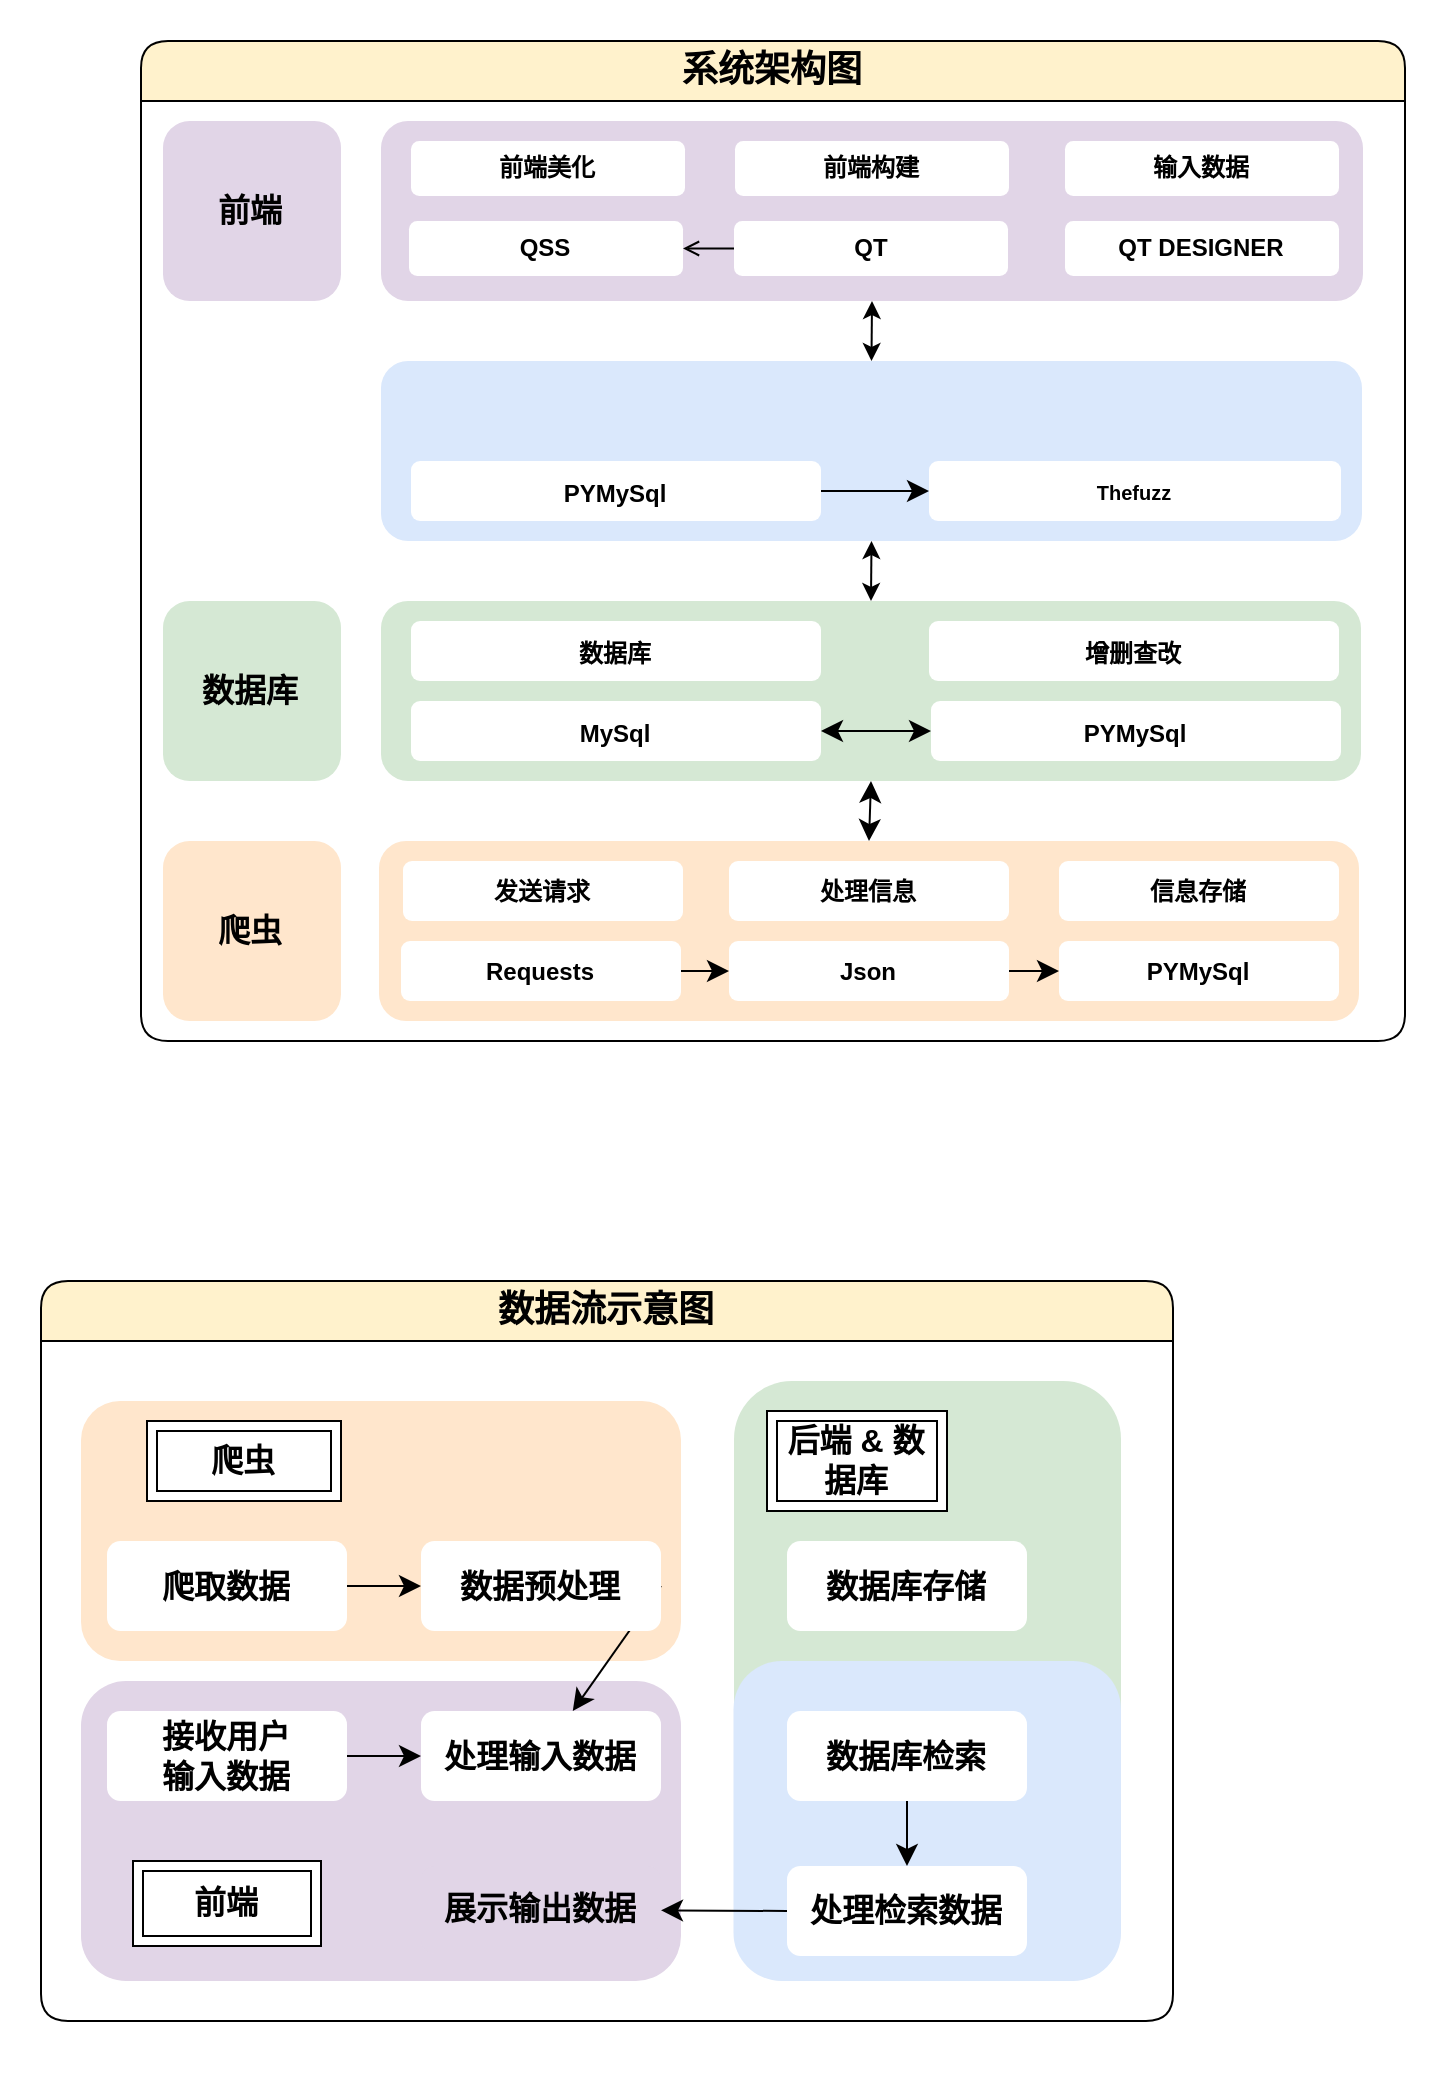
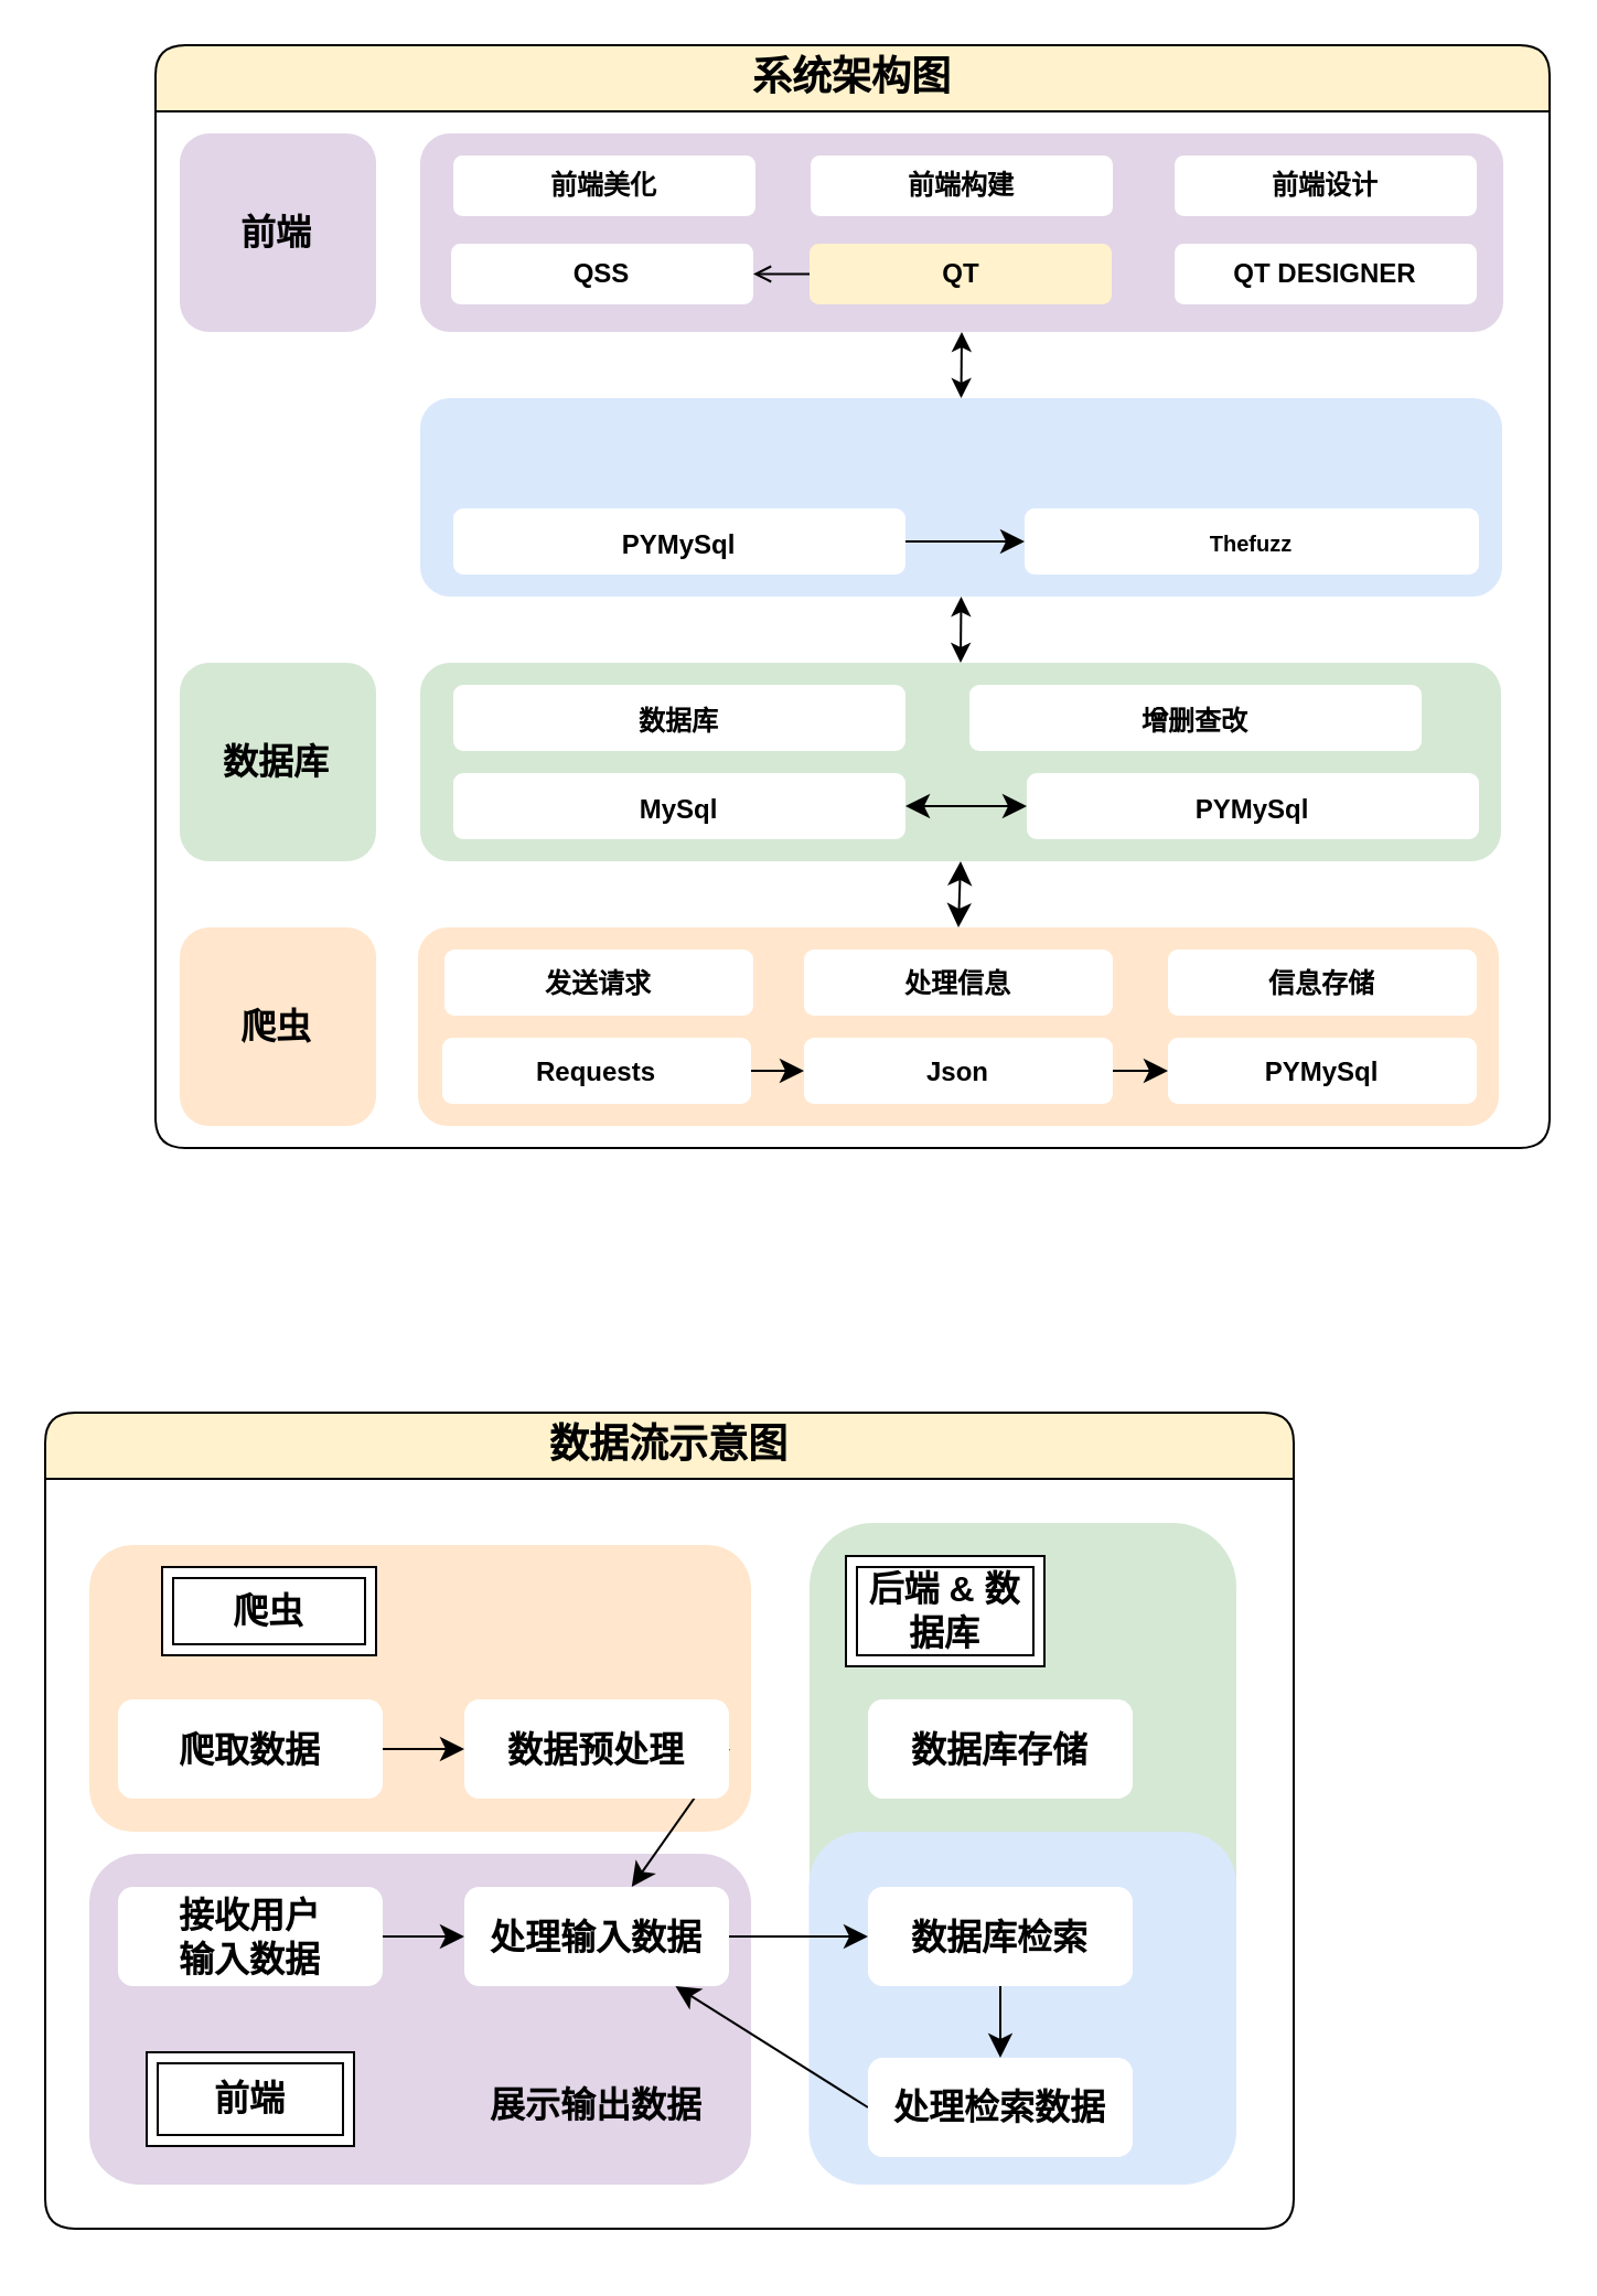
- <mxCell id="47" value="&lt;b&gt;输入数据&lt;br&gt;&lt;/b&gt;" style="rounded=1;whiteSpace=wrap;html=1;strokeColor=none;" parent="26" vertex="1"><mxGeometry x="462" y="50" width="137" height="27.5" as="geometry" /></mxCell>
+ <mxCell id="47" value="&lt;b&gt;前端设计&lt;br&gt;&lt;/b&gt;" style="rounded=1;whiteSpace=wrap;html=1;strokeColor=none;" parent="26" vertex="1"><mxGeometry x="462" y="50" width="137" height="27.5" as="geometry" /></mxCell>
- <mxCell id="40" value="&lt;b&gt;&lt;font style=&quot;font-size: 12px;&quot;&gt;QT&lt;/font&gt;&lt;/b&gt;" style="rounded=1;whiteSpace=wrap;html=1;strokeColor=none;" parent="26" vertex="1"><mxGeometry x="296.5" y="90" width="137" height="27.5" as="geometry" /></mxCell>
+ <mxCell id="40" value="&lt;b&gt;&lt;font style=&quot;font-size: 12px;&quot;&gt;QT&lt;/font&gt;&lt;/b&gt;" style="rounded=1;whiteSpace=wrap;html=1;strokeColor=none;fillColor=#fff2cc;" parent="26" vertex="1"><mxGeometry x="296.5" y="90" width="137" height="27.5" as="geometry" /></mxCell>
- <mxCell id="52" value="&lt;span style=&quot;font-size: 12px;&quot;&gt;&lt;b&gt;增删查改&lt;/b&gt;&lt;/span&gt;" style="rounded=1;whiteSpace=wrap;html=1;fontSize=16;fillColor=default;strokeColor=none;" parent="26" vertex="1"><mxGeometry x="394" y="290" width="205" height="30" as="geometry" /></mxCell>
+ <mxCell id="52" value="&lt;span style=&quot;font-size: 12px;&quot;&gt;&lt;b&gt;增删查改&lt;/b&gt;&lt;/span&gt;" style="rounded=1;whiteSpace=wrap;html=1;fontSize=16;fillColor=default;strokeColor=none;" parent="26" vertex="1"><mxGeometry x="369" y="290" width="205" height="30" as="geometry" /></mxCell>
+ <mxCell id="15" style="edgeStyle=none;curved=1;rounded=0;orthogonalLoop=1;jettySize=auto;html=1;exitX=1;exitY=0.5;exitDx=0;exitDy=0;fontSize=12;startSize=8;endSize=8;fontStyle=1" parent="2" source="16" target="18" edge="1"><mxGeometry relative="1" as="geometry" /></mxCell>
- <mxCell id="19" style="edgeStyle=none;curved=1;rounded=0;orthogonalLoop=1;jettySize=auto;html=1;exitX=0;exitY=0.5;exitDx=0;exitDy=0;fontSize=12;startSize=8;endSize=8;fontStyle=1" parent="2" source="20" target="21" edge="1"><mxGeometry relative="1" as="geometry" /></mxCell>
+ <mxCell id="19" style="edgeStyle=none;curved=1;rounded=0;orthogonalLoop=1;jettySize=auto;html=1;exitX=0;exitY=0.5;exitDx=0;exitDy=0;fontSize=12;startSize=8;endSize=8;fontStyle=1;" parent="2" source="20" target="16" edge="1"><mxGeometry relative="1" as="geometry" /></mxCell>
